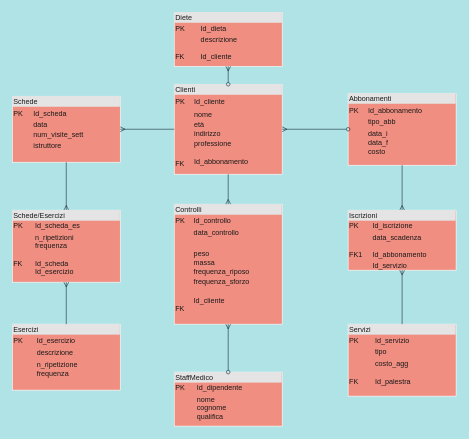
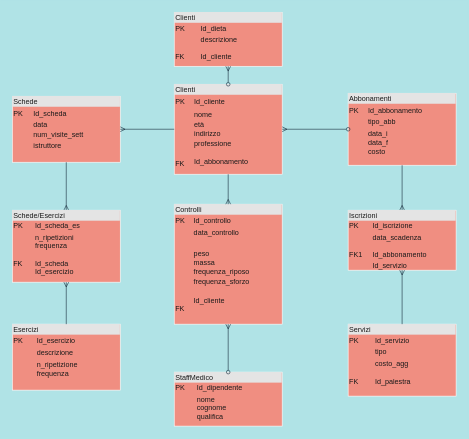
- <mxCell id="19" value="&lt;div style=&quot;box-sizing: border-box ; width: 100% ; background: #e4e4e4 ; padding: 2px&quot;&gt;Diete&lt;/div&gt;&lt;table style=&quot;width: 100% ; font-size: 1em&quot; cellpadding=&quot;2&quot; cellspacing=&quot;0&quot;&gt;&lt;tbody&gt;&lt;tr&gt;&lt;td&gt;PK&lt;/td&gt;&lt;td&gt;Id_dieta&lt;/td&gt;&lt;/tr&gt;&lt;tr&gt;&lt;td&gt;&lt;br&gt;&lt;br&gt;FK&lt;/td&gt;&lt;td&gt;descrizione&lt;br&gt;&lt;br&gt;Id_cliente&lt;/td&gt;&lt;/tr&gt;&lt;tr&gt;&lt;td&gt;&lt;/td&gt;&lt;td&gt;&lt;br&gt;&lt;/td&gt;&lt;/tr&gt;&lt;/tbody&gt;&lt;/table&gt;" style="verticalAlign=top;align=left;overflow=fill;html=1;rounded=0;sketch=0;strokeColor=#FFFFFF;fillColor=#F08E81;fontColor=#1A1A1A;" vertex="1" parent="1"><mxGeometry x="290" y="20" width="180" height="90" as="geometry" /></mxCell>
+ <mxCell id="19" value="&lt;div style=&quot;box-sizing: border-box ; width: 100% ; background: #e4e4e4 ; padding: 2px&quot;&gt;Clienti&lt;/div&gt;&lt;table style=&quot;width: 100% ; font-size: 1em&quot; cellpadding=&quot;2&quot; cellspacing=&quot;0&quot;&gt;&lt;tbody&gt;&lt;tr&gt;&lt;td&gt;PK&lt;/td&gt;&lt;td&gt;Id_dieta&lt;/td&gt;&lt;/tr&gt;&lt;tr&gt;&lt;td&gt;&lt;br&gt;&lt;br&gt;FK&lt;/td&gt;&lt;td&gt;descrizione&lt;br&gt;&lt;br&gt;Id_cliente&lt;/td&gt;&lt;/tr&gt;&lt;tr&gt;&lt;td&gt;&lt;/td&gt;&lt;td&gt;&lt;br&gt;&lt;/td&gt;&lt;/tr&gt;&lt;/tbody&gt;&lt;/table&gt;" style="verticalAlign=top;align=left;overflow=fill;html=1;rounded=0;sketch=0;strokeColor=#FFFFFF;fillColor=#F08E81;fontColor=#1A1A1A;" vertex="1" parent="1"><mxGeometry x="290" y="20" width="180" height="90" as="geometry" /></mxCell>
